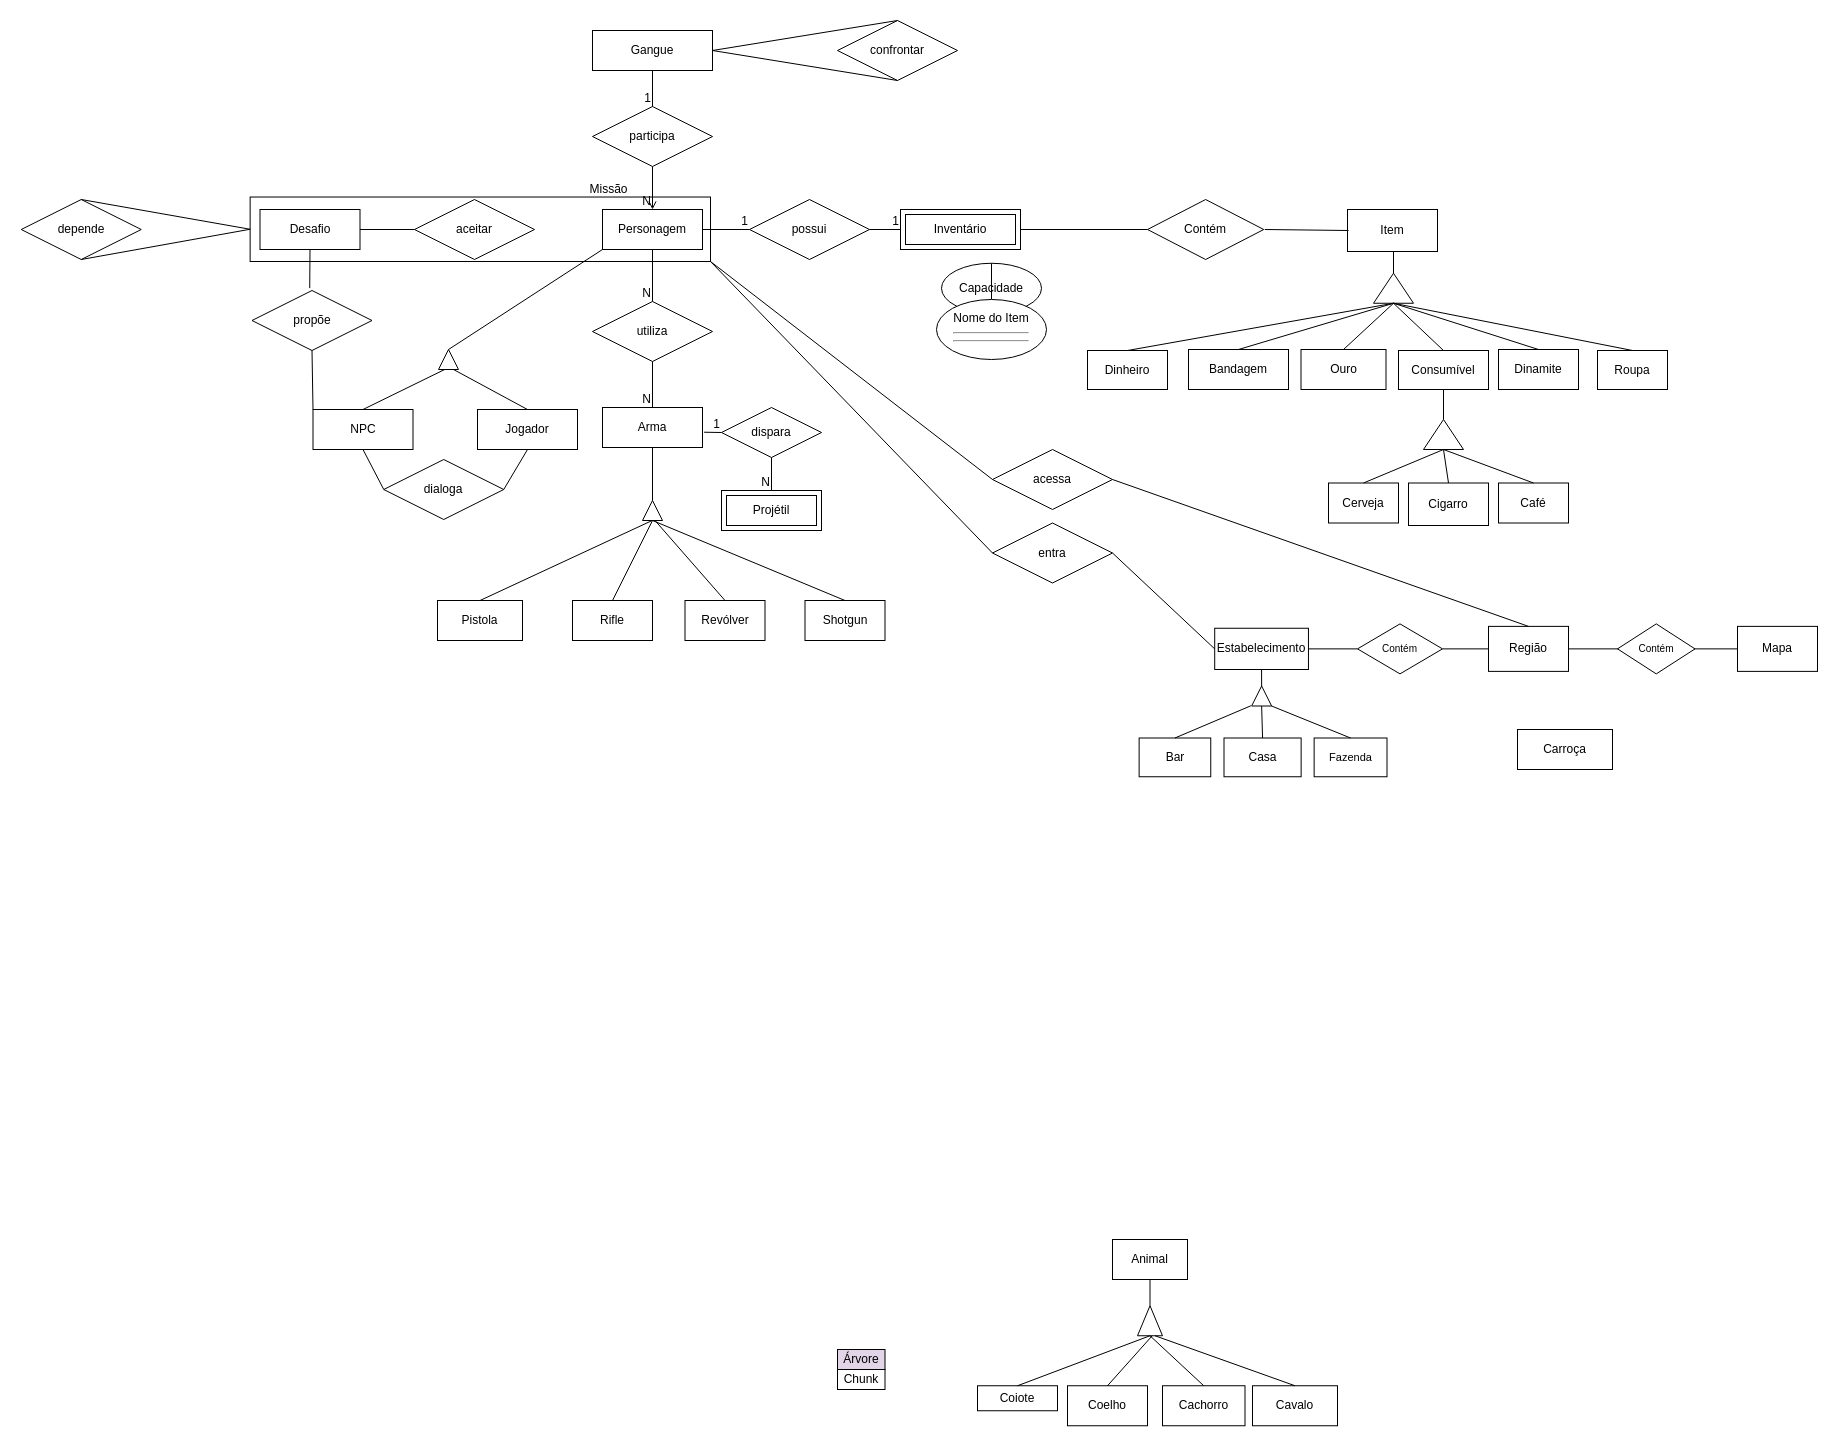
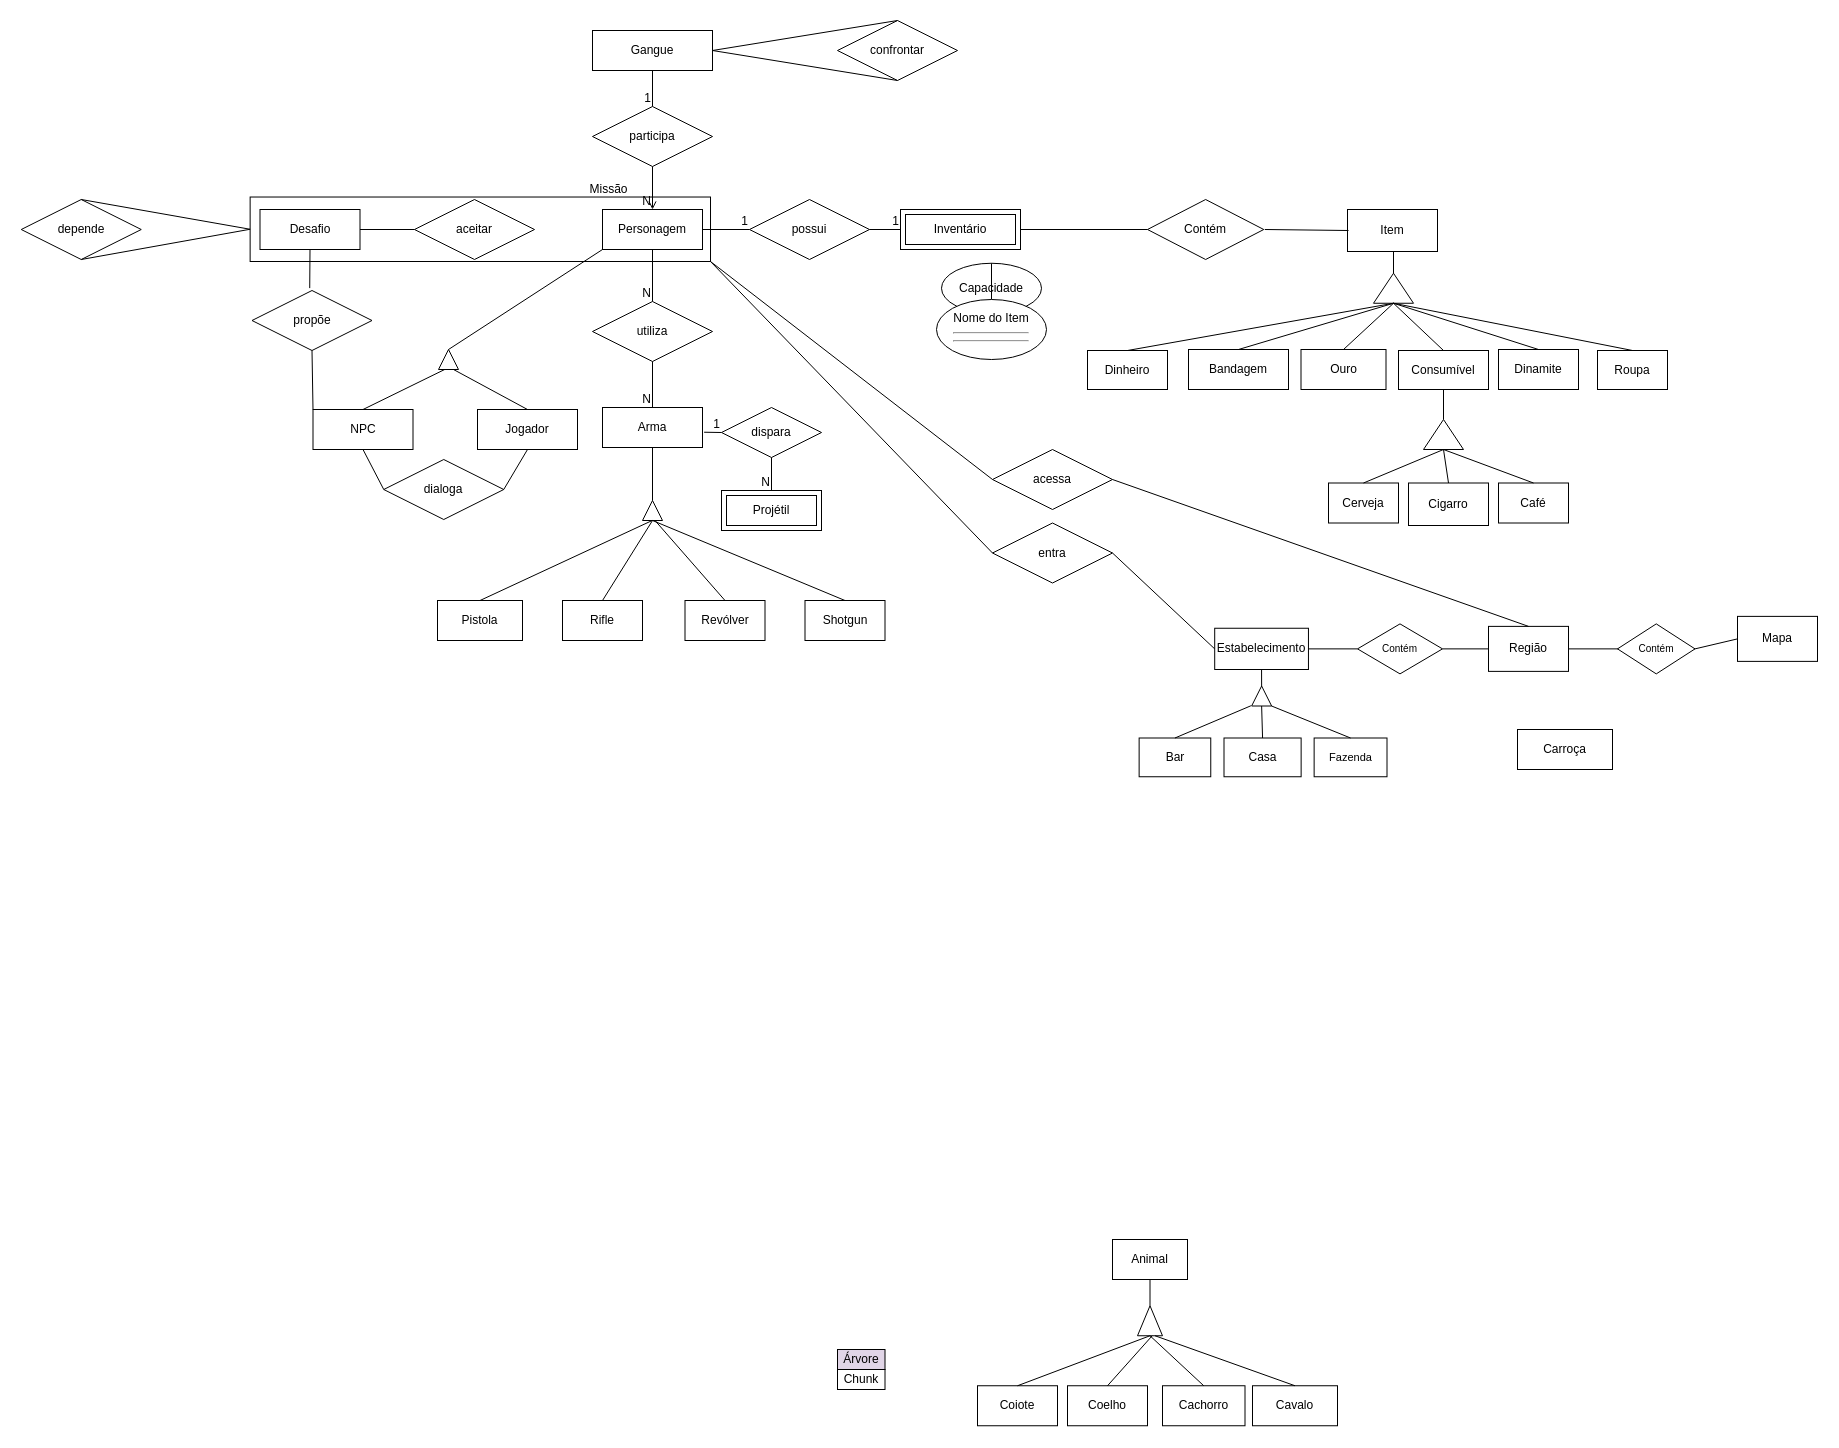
- <mxCell id="51" value="Rifle" style="whiteSpace=wrap;html=1;align=center;" parent="1" vertex="1"><mxGeometry x="572" y="600" width="80" height="40" as="geometry" /></mxCell>
+ <mxCell id="51" value="Rifle" style="whiteSpace=wrap;html=1;align=center;" parent="1" vertex="1"><mxGeometry x="562" y="600" width="80" height="40" as="geometry" /></mxCell>
- <mxCell id="89" value="Mapa" style="whiteSpace=wrap;html=1;align=center;" parent="1" vertex="1"><mxGeometry x="1737" y="625.88" width="80" height="45" as="geometry" /></mxCell>
+ <mxCell id="89" value="Mapa" style="whiteSpace=wrap;html=1;align=center;" parent="1" vertex="1"><mxGeometry x="1737" y="615.88" width="80" height="45" as="geometry" /></mxCell>
- <mxCell id="8" value="Coiote" style="whiteSpace=wrap;html=1;" parent="1" vertex="1"><mxGeometry x="977" y="1385.25" width="80" height="25" as="geometry" /></mxCell>
+ <mxCell id="8" value="Coiote" style="whiteSpace=wrap;html=1;" parent="1" vertex="1"><mxGeometry x="977" y="1385.25" width="80" height="40" as="geometry" /></mxCell>
